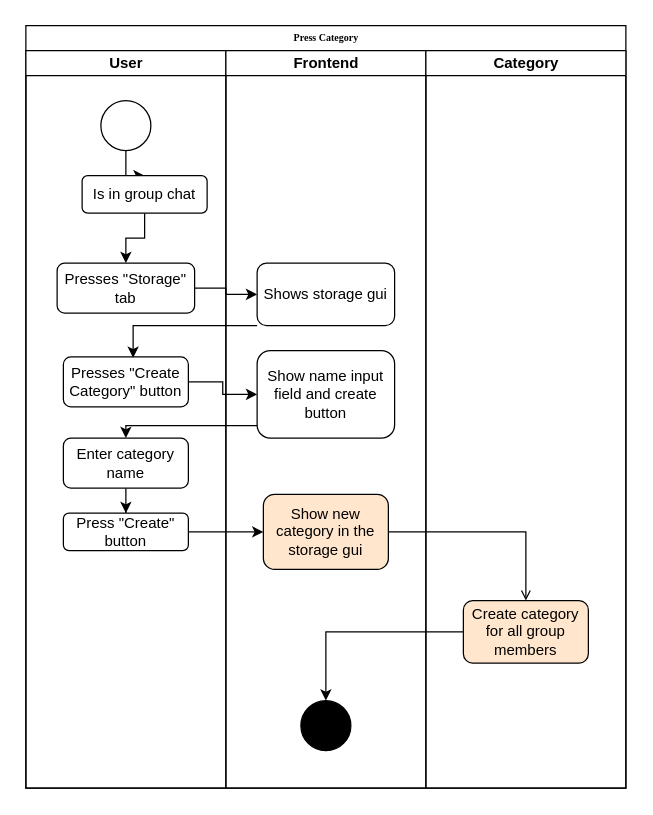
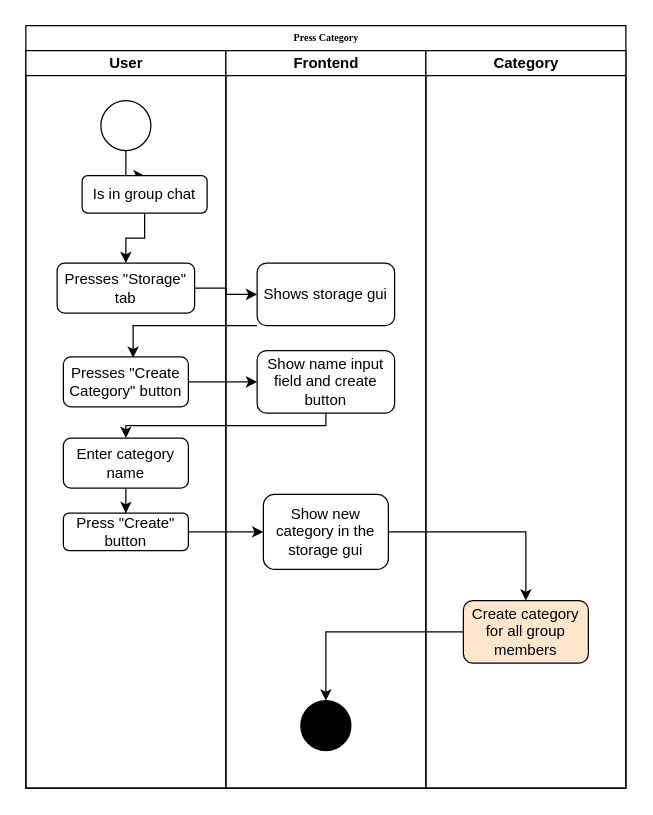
- <mxCell id="15" value="Show name input field and create button" style="rounded=1;whiteSpace=wrap;html=1;" vertex="1" parent="13"><mxGeometry x="25" y="240" width="110" height="70" as="geometry" /></mxCell>
+ <mxCell id="15" value="Show name input field and create button" style="rounded=1;whiteSpace=wrap;html=1;" vertex="1" parent="13"><mxGeometry x="25" y="240" width="110" height="50" as="geometry" /></mxCell>
- <mxCell id="16" value="Show new category in the storage gui" style="rounded=1;whiteSpace=wrap;html=1;fillColor=#ffe6cc;" vertex="1" parent="13"><mxGeometry x="30" y="355" width="100" height="60" as="geometry" /></mxCell>
+ <mxCell id="16" value="Show new category in the storage gui" style="rounded=1;whiteSpace=wrap;html=1;" vertex="1" parent="13"><mxGeometry x="30" y="355" width="100" height="60" as="geometry" /></mxCell>
- <mxCell id="25" value="" style="edgeStyle=orthogonalEdgeStyle;rounded=0;orthogonalLoop=1;jettySize=auto;html=1;entryX=0.5;entryY=0;entryDx=0;entryDy=0;endArrow=open;" edge="1" parent="2" source="16" target="19"><mxGeometry relative="1" as="geometry" /></mxCell>
+ <mxCell id="25" value="" style="edgeStyle=orthogonalEdgeStyle;rounded=0;orthogonalLoop=1;jettySize=auto;html=1;entryX=0.5;entryY=0;entryDx=0;entryDy=0;" edge="1" parent="2" source="16" target="19"><mxGeometry relative="1" as="geometry" /></mxCell>
